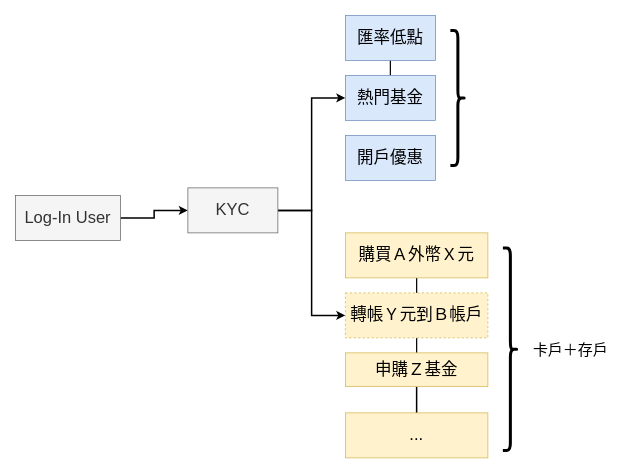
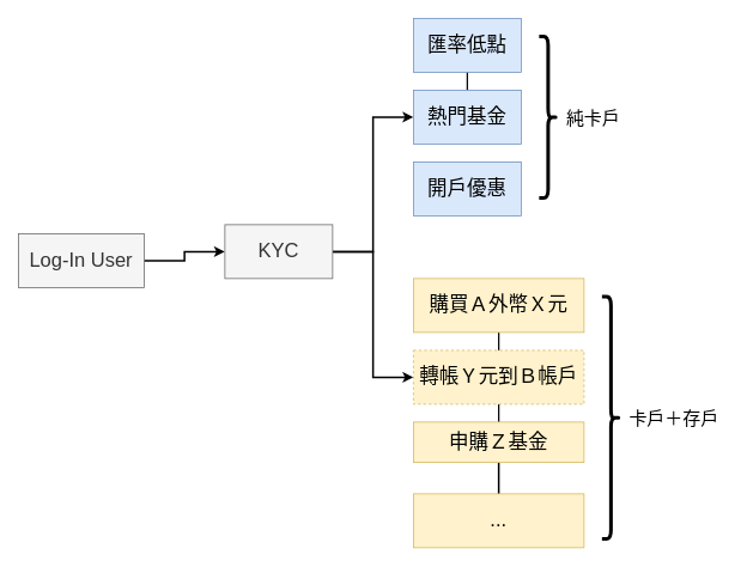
+ <mxCell id="21" value="&lt;span style=&quot;font-size: 20px&quot;&gt;純卡戶&lt;/span&gt;" style="text;html=1;align=center;verticalAlign=middle;resizable=0;points=[];autosize=1;" vertex="1" parent="1"><mxGeometry x="620" y="120" width="80" height="20" as="geometry" /></mxCell>
- <mxCell id="19" value="&lt;span style=&quot;font-size: 20px&quot;&gt;卡戶＋存戶&lt;/span&gt;" style="text;html=1;align=center;verticalAlign=middle;resizable=0;points=[];autosize=1;" vertex="1" parent="1"><mxGeometry x="700" y="455" width="120" height="20" as="geometry" /></mxCell>
+ <mxCell id="19" value="&lt;span style=&quot;font-size: 20px&quot;&gt;卡戶＋存戶&lt;/span&gt;" style="text;html=1;align=center;verticalAlign=middle;resizable=0;points=[];autosize=1;" vertex="1" parent="1"><mxGeometry x="690" y="455" width="120" height="20" as="geometry" /></mxCell>
